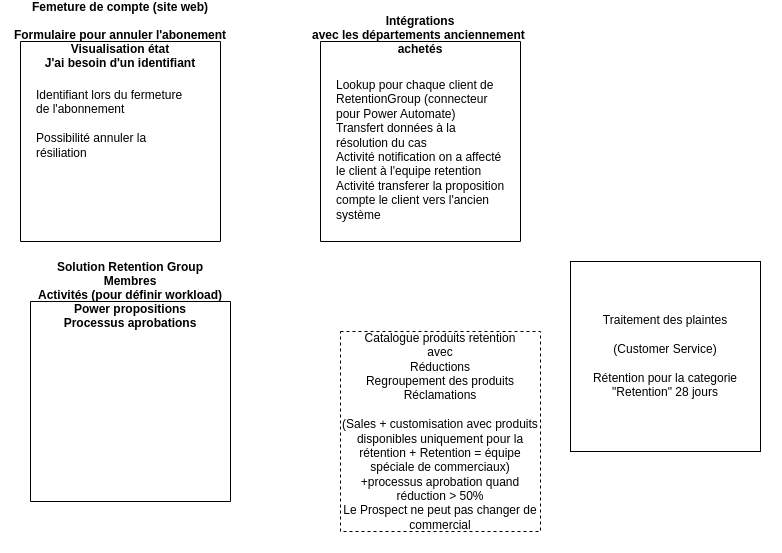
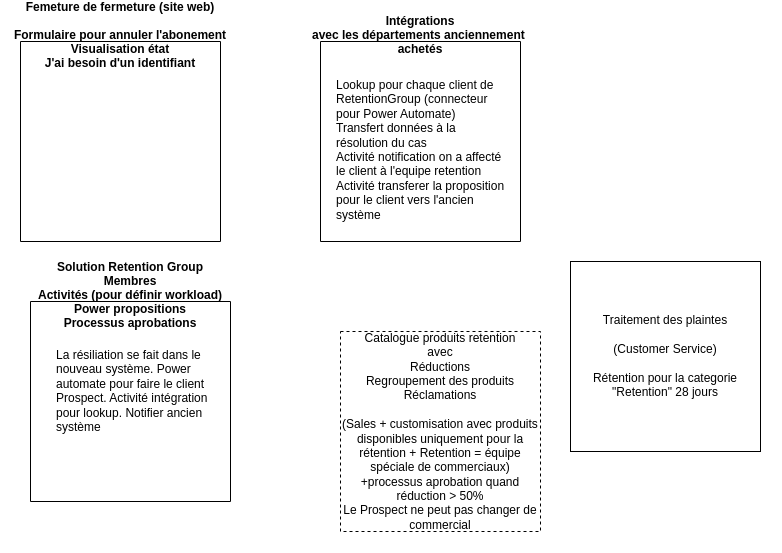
- <mxCell id="2" value="Femeture de compte (site web)&#10;&#10;Formulaire pour annuler l'abonement&#10;Visualisation état&#10;J'ai besoin d'un identifiant&#10;" style="swimlane;startSize=0;" vertex="1" parent="1"><mxGeometry x="20" y="20" width="200" height="200" as="geometry" /></mxCell>
+ <mxCell id="2" value="Femeture de fermeture (site web)&#10;&#10;Formulaire pour annuler l'abonement&#10;Visualisation état&#10;J'ai besoin d'un identifiant&#10;" style="swimlane;startSize=0;" vertex="1" parent="1"><mxGeometry x="20" y="20" width="200" height="200" as="geometry" /></mxCell>
- <mxCell id="3" value="&lt;div&gt;Identifiant lors du fermeture de l'abonnement&lt;/div&gt;&lt;div&gt;&lt;br&gt;&lt;/div&gt;&lt;div&gt;Possibilité annuler la résiliation&lt;br&gt;&lt;/div&gt;" style="text;strokeColor=none;fillColor=none;spacingLeft=4;spacingRight=4;overflow=hidden;rotatable=0;points=[[0,0.5],[1,0.5]];portConstraint=eastwest;fontSize=12;whiteSpace=wrap;html=1;" vertex="1" parent="2"><mxGeometry x="10" y="40" width="170" height="100" as="geometry" /></mxCell>
- <mxCell id="5" value="&lt;div&gt;Lookup pour chaque client de RetentionGroup (connecteur pour Power Automate)&lt;/div&gt;&lt;div&gt;Transfert données à la résolution du cas&lt;/div&gt;&lt;div&gt;Activité notification on a affecté le client à l'equipe retention&lt;/div&gt;&lt;div&gt;Activité transferer la proposition compte le client vers l'ancien système&lt;br&gt;&lt;/div&gt;" style="text;strokeColor=none;fillColor=none;spacingLeft=4;spacingRight=4;overflow=hidden;rotatable=0;points=[[0,0.5],[1,0.5]];portConstraint=eastwest;fontSize=12;whiteSpace=wrap;html=1;" vertex="1" parent="4"><mxGeometry x="10" y="30" width="180" height="170" as="geometry" /></mxCell>
+ <mxCell id="5" value="&lt;div&gt;Lookup pour chaque client de RetentionGroup (connecteur pour Power Automate)&lt;/div&gt;&lt;div&gt;Transfert données à la résolution du cas&lt;/div&gt;&lt;div&gt;Activité notification on a affecté le client à l'equipe retention&lt;/div&gt;&lt;div&gt;Activité transferer la proposition pour le client vers l'ancien système&lt;br&gt;&lt;/div&gt;" style="text;strokeColor=none;fillColor=none;spacingLeft=4;spacingRight=4;overflow=hidden;rotatable=0;points=[[0,0.5],[1,0.5]];portConstraint=eastwest;fontSize=12;whiteSpace=wrap;html=1;" vertex="1" parent="4"><mxGeometry x="10" y="30" width="180" height="170" as="geometry" /></mxCell>
+ <mxCell id="7" value="La résiliation se fait dans le nouveau système. Power automate pour faire le client Prospect. Activité intégration pour lookup. Notifier ancien système" style="text;strokeColor=none;fillColor=none;spacingLeft=4;spacingRight=4;overflow=hidden;rotatable=0;points=[[0,0.5],[1,0.5]];portConstraint=eastwest;fontSize=12;whiteSpace=wrap;html=1;" vertex="1" parent="6"><mxGeometry x="20" y="40" width="170" height="130" as="geometry" /></mxCell>
